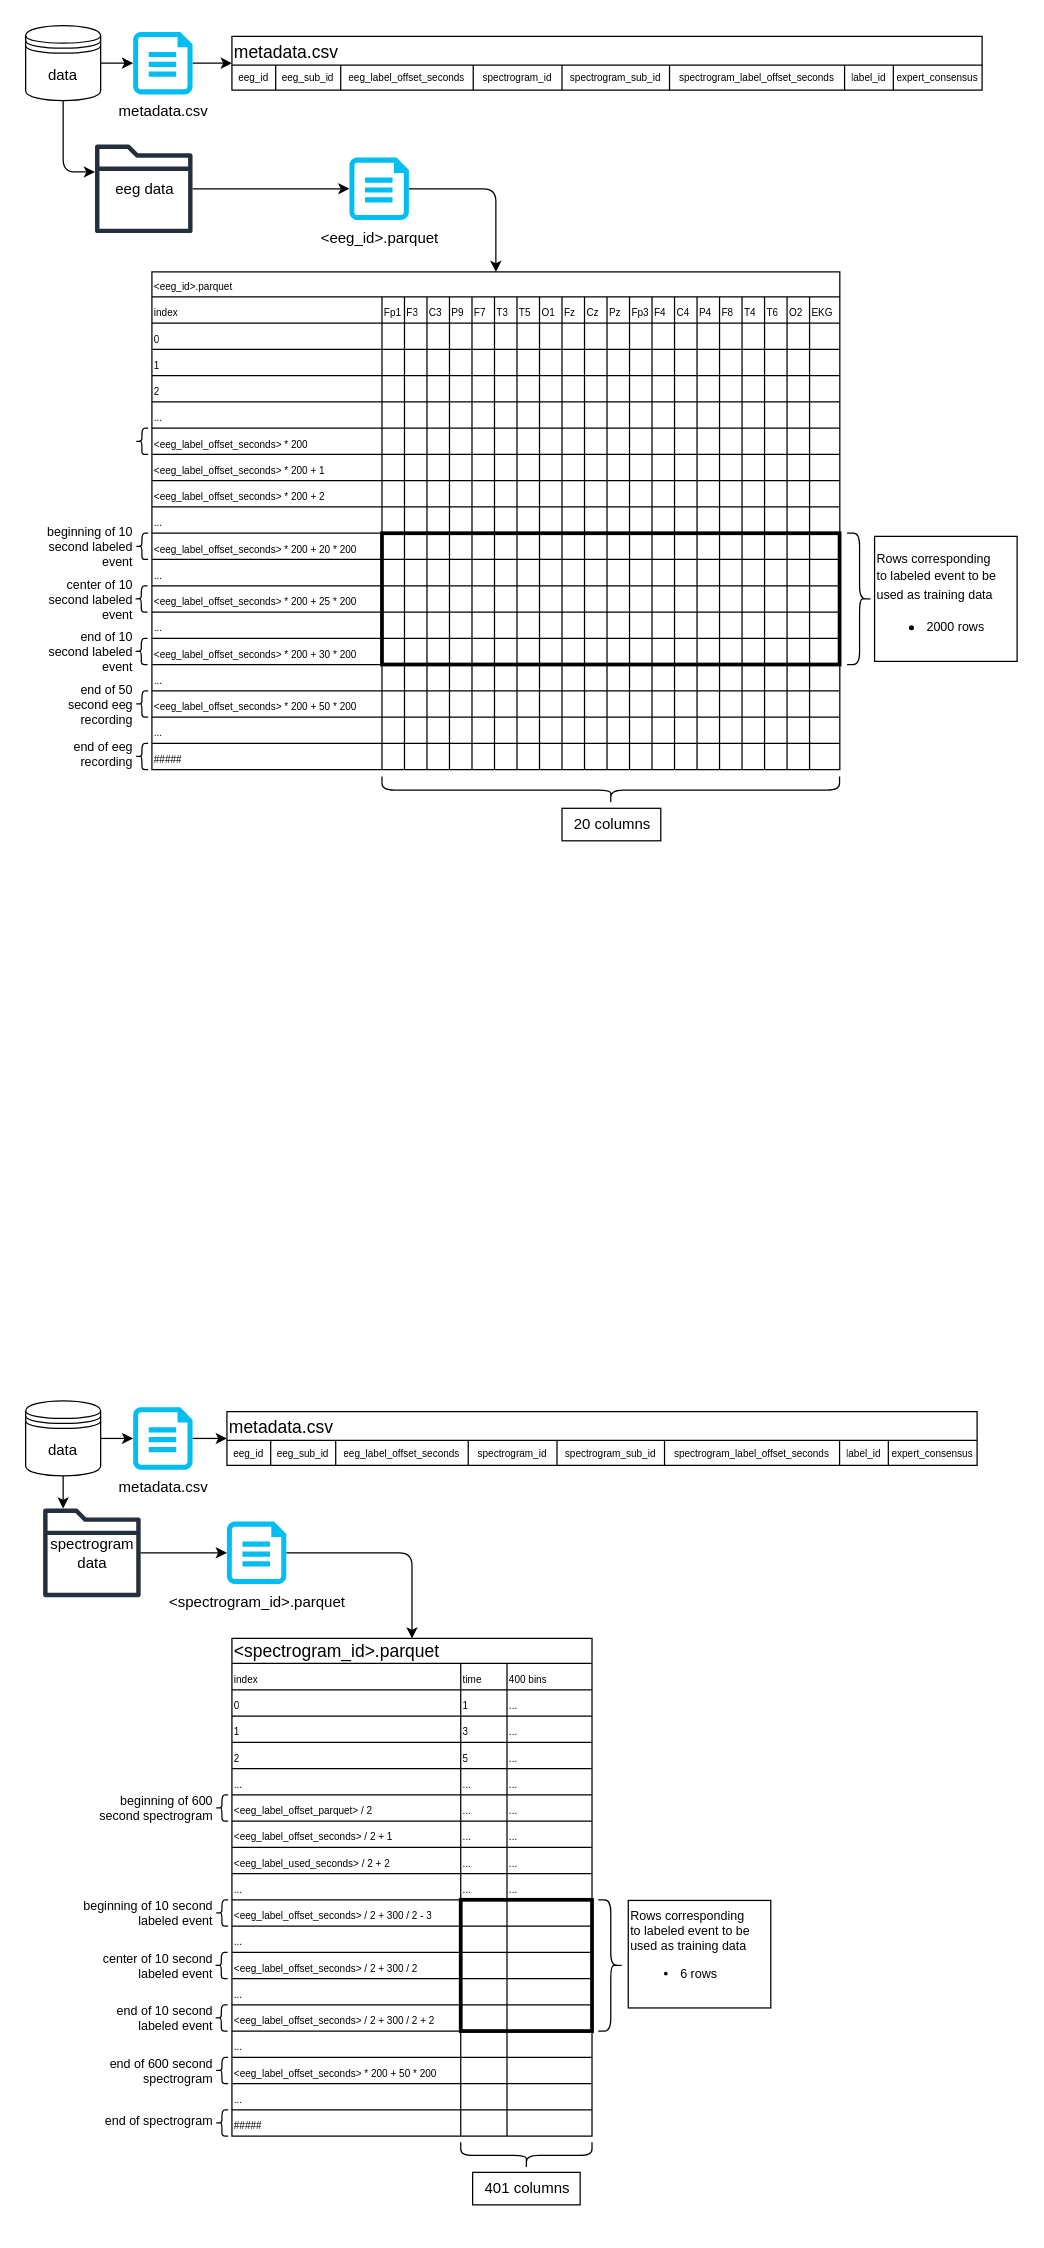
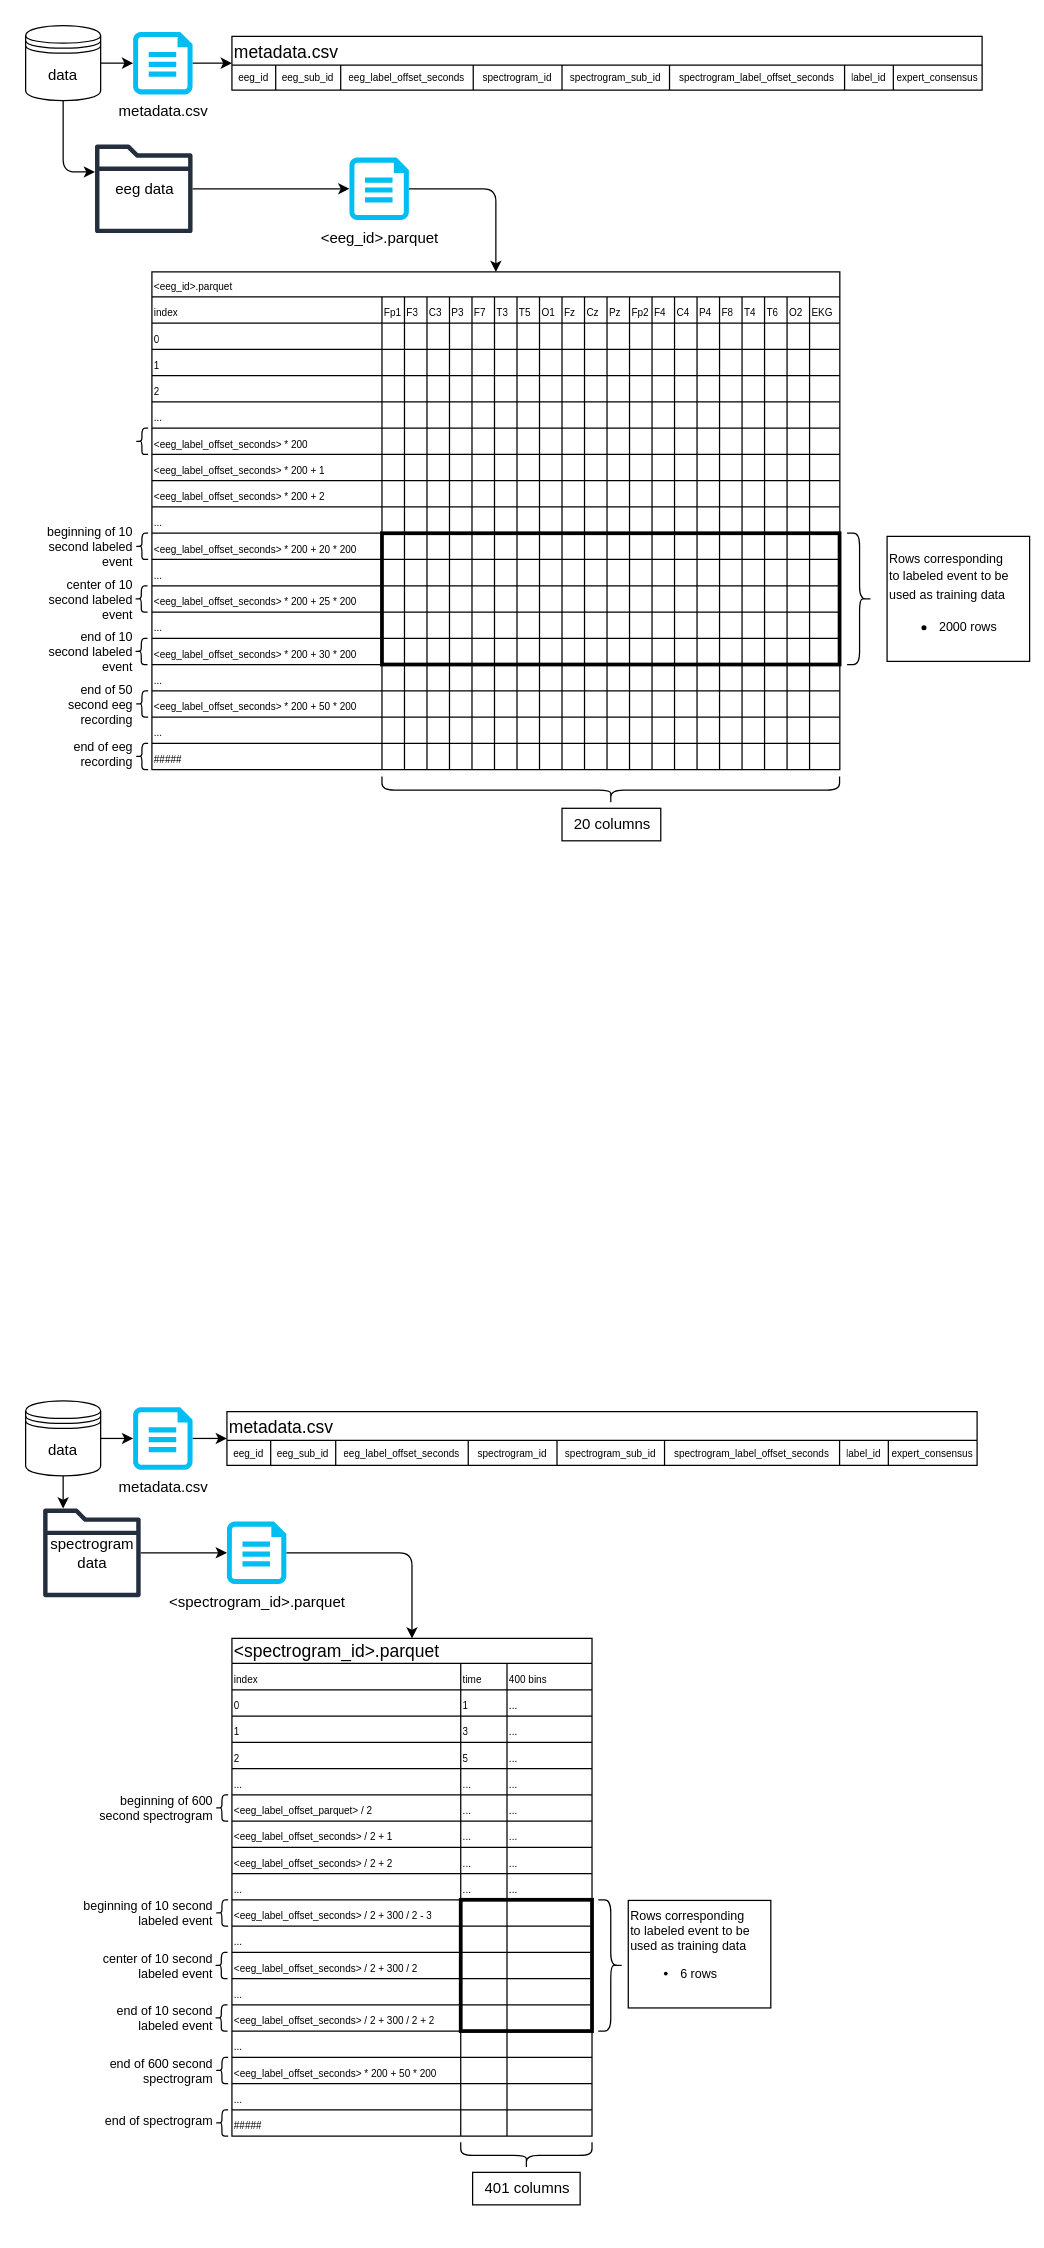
- <mxCell id="120" value="P9" style="shape=partialRectangle;html=1;whiteSpace=wrap;connectable=0;strokeColor=inherit;overflow=hidden;fillColor=none;top=0;left=0;bottom=0;right=0;pointerEvents=1;fontSize=8;align=left;verticalAlign=bottom;fontColor=default;" vertex="1" parent="115"><mxGeometry x="238" width="18" height="21" as="geometry"><mxRectangle width="18" height="21" as="alternateBounds" /></mxGeometry></mxCell>
+ <mxCell id="120" value="P3" style="shape=partialRectangle;html=1;whiteSpace=wrap;connectable=0;strokeColor=inherit;overflow=hidden;fillColor=none;top=0;left=0;bottom=0;right=0;pointerEvents=1;fontSize=8;align=left;verticalAlign=bottom;fontColor=default;" vertex="1" parent="115"><mxGeometry x="238" width="18" height="21" as="geometry"><mxRectangle width="18" height="21" as="alternateBounds" /></mxGeometry></mxCell>
- <mxCell id="128" value="Fp3" style="shape=partialRectangle;html=1;whiteSpace=wrap;connectable=0;strokeColor=inherit;overflow=hidden;fillColor=none;top=0;left=0;bottom=0;right=0;pointerEvents=1;fontSize=8;align=left;verticalAlign=bottom;fontColor=default;" vertex="1" parent="115"><mxGeometry x="382" width="18" height="21" as="geometry"><mxRectangle width="18" height="21" as="alternateBounds" /></mxGeometry></mxCell>
+ <mxCell id="128" value="Fp2" style="shape=partialRectangle;html=1;whiteSpace=wrap;connectable=0;strokeColor=inherit;overflow=hidden;fillColor=none;top=0;left=0;bottom=0;right=0;pointerEvents=1;fontSize=8;align=left;verticalAlign=bottom;fontColor=default;" vertex="1" parent="115"><mxGeometry x="382" width="18" height="21" as="geometry"><mxRectangle width="18" height="21" as="alternateBounds" /></mxGeometry></mxCell>
- <mxCell id="524" value="&lt;font style=&quot;font-size: 10px;&quot;&gt;Rows corresponding&lt;/font&gt;&lt;div&gt;&lt;font style=&quot;font-size: 10px;&quot;&gt;to labeled event to be&lt;/font&gt;&lt;/div&gt;&lt;div&gt;&lt;font style=&quot;font-size: 10px;&quot;&gt;used as training data&lt;/font&gt;&lt;/div&gt;&lt;div&gt;&lt;ul&gt;&lt;li&gt;&lt;font style=&quot;font-size: 10px;&quot;&gt;2000 rows&lt;/font&gt;&lt;/li&gt;&lt;/ul&gt;&lt;/div&gt;" style="text;html=1;align=left;verticalAlign=middle;resizable=0;points=[];autosize=1;strokeColor=default;fillColor=none;" vertex="1" parent="1"><mxGeometry x="699" y="428.5" width="114" height="100" as="geometry" /></mxCell>
+ <mxCell id="524" value="&lt;font style=&quot;font-size: 10px;&quot;&gt;Rows corresponding&lt;/font&gt;&lt;div&gt;&lt;font style=&quot;font-size: 10px;&quot;&gt;to labeled event to be&lt;/font&gt;&lt;/div&gt;&lt;div&gt;&lt;font style=&quot;font-size: 10px;&quot;&gt;used as training data&lt;/font&gt;&lt;/div&gt;&lt;div&gt;&lt;ul&gt;&lt;li&gt;&lt;font style=&quot;font-size: 10px;&quot;&gt;2000 rows&lt;/font&gt;&lt;/li&gt;&lt;/ul&gt;&lt;/div&gt;" style="text;html=1;align=left;verticalAlign=middle;resizable=0;points=[];autosize=1;strokeColor=default;fillColor=none;" vertex="1" parent="1"><mxGeometry x="709" y="428.5" width="114" height="100" as="geometry" /></mxCell>
- <mxCell id="70" value="&lt;font&gt;&amp;lt;eeg_label_used_seconds&amp;gt; / 2 + 2&lt;/font&gt;" style="shape=partialRectangle;html=1;whiteSpace=wrap;connectable=0;strokeColor=inherit;overflow=hidden;fillColor=none;top=0;left=0;bottom=0;right=0;pointerEvents=1;fontSize=8;align=left;verticalAlign=bottom;fontColor=default;" vertex="1" parent="69"><mxGeometry width="183" height="21" as="geometry"><mxRectangle width="183" height="21" as="alternateBounds" /></mxGeometry></mxCell>
+ <mxCell id="70" value="&lt;font&gt;&amp;lt;eeg_label_offset_seconds&amp;gt; / 2 + 2&lt;/font&gt;" style="shape=partialRectangle;html=1;whiteSpace=wrap;connectable=0;strokeColor=inherit;overflow=hidden;fillColor=none;top=0;left=0;bottom=0;right=0;pointerEvents=1;fontSize=8;align=left;verticalAlign=bottom;fontColor=default;" vertex="1" parent="69"><mxGeometry width="183" height="21" as="geometry"><mxRectangle width="183" height="21" as="alternateBounds" /></mxGeometry></mxCell>
